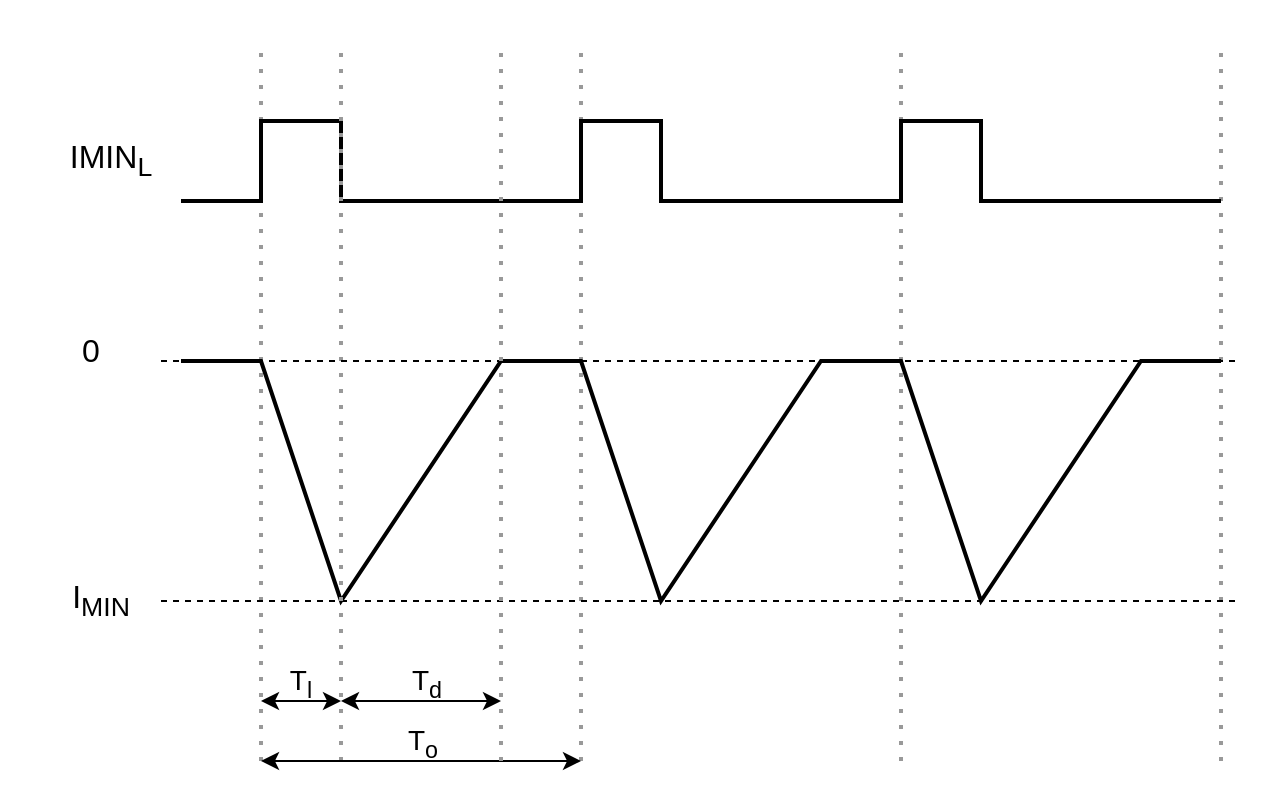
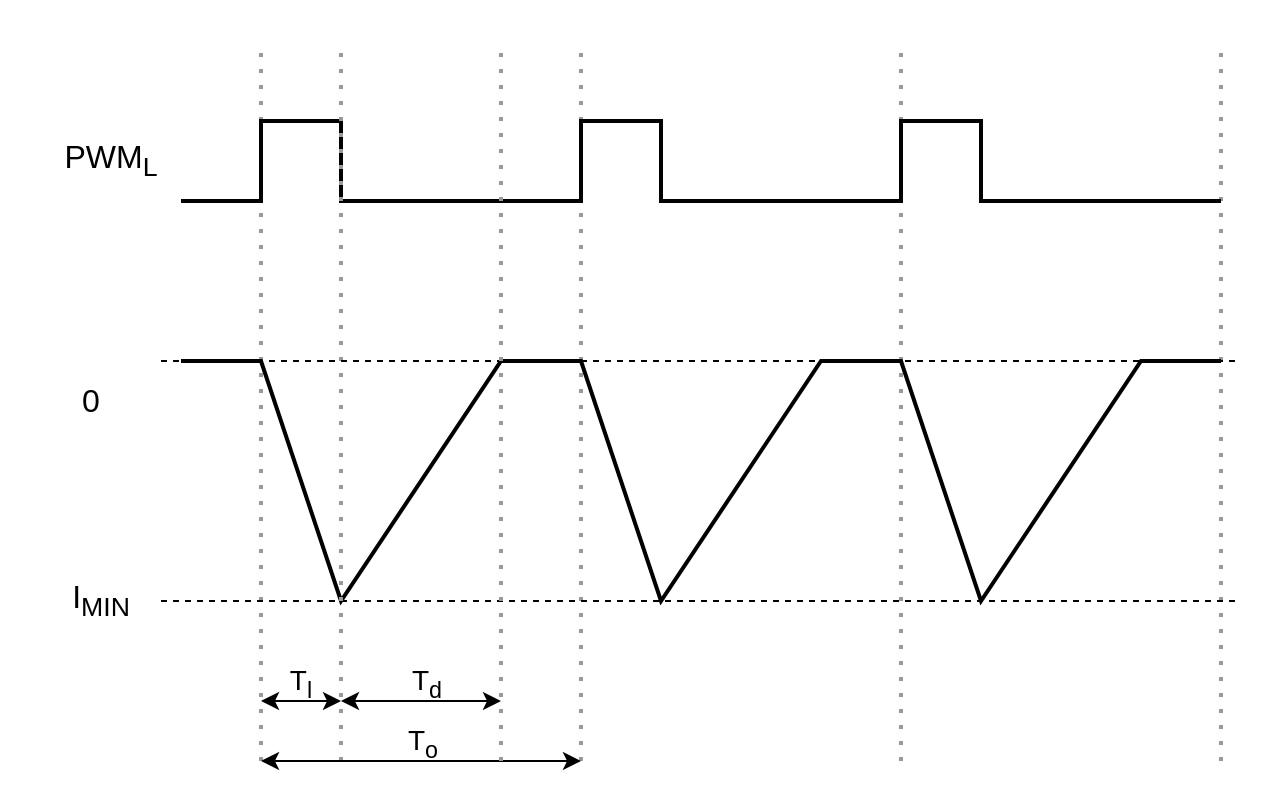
- <mxCell id="14" value="&lt;font style=&quot;font-size: 16px;&quot;&gt;IMIN&lt;sub&gt;L&lt;/sub&gt;&lt;/font&gt;" style="text;html=1;align=center;verticalAlign=middle;resizable=0;points=[];autosize=1;strokeColor=none;fillColor=none;" parent="1" vertex="1"><mxGeometry x="20" y="60" width="70" height="40" as="geometry" /></mxCell>
+ <mxCell id="14" value="&lt;font style=&quot;font-size: 16px;&quot;&gt;PWM&lt;sub&gt;L&lt;/sub&gt;&lt;/font&gt;" style="text;html=1;align=center;verticalAlign=middle;resizable=0;points=[];autosize=1;strokeColor=none;fillColor=none;" parent="1" vertex="1"><mxGeometry x="20" y="60" width="70" height="40" as="geometry" /></mxCell>
- <mxCell id="17" value="&lt;font style=&quot;font-size: 16px;&quot;&gt;0&lt;/font&gt;" style="text;html=1;align=center;verticalAlign=middle;resizable=0;points=[];autosize=1;strokeColor=none;fillColor=none;" parent="1" vertex="1"><mxGeometry x="30" y="160" width="30" height="30" as="geometry" /></mxCell>
+ <mxCell id="17" value="&lt;font style=&quot;font-size: 16px;&quot;&gt;0&lt;/font&gt;" style="text;html=1;align=center;verticalAlign=middle;resizable=0;points=[];autosize=1;strokeColor=none;fillColor=none;" parent="1" vertex="1"><mxGeometry x="30" y="185" width="30" height="30" as="geometry" /></mxCell>
